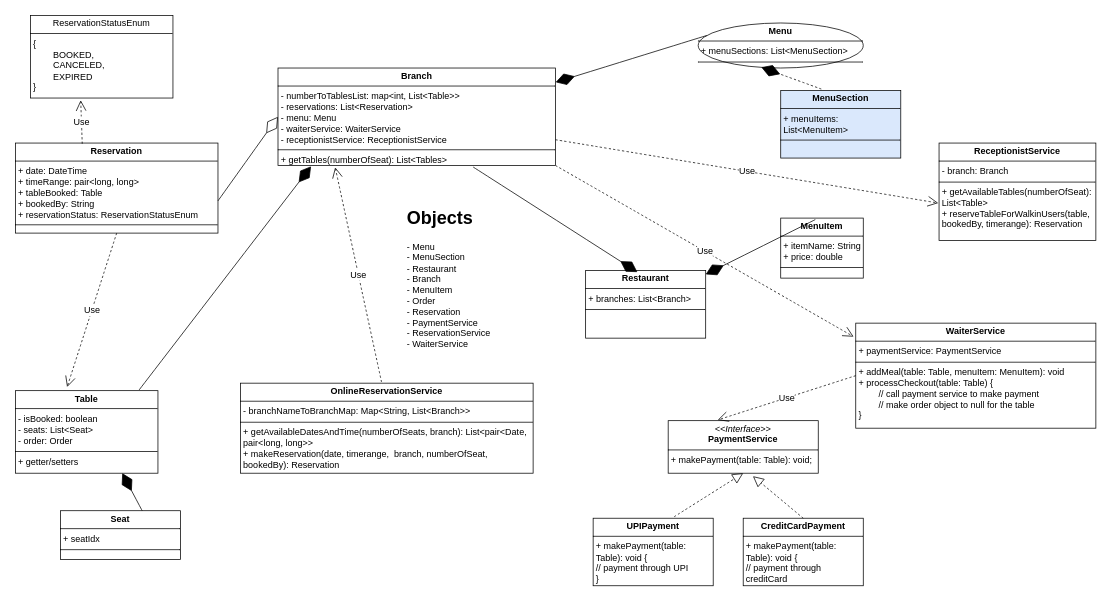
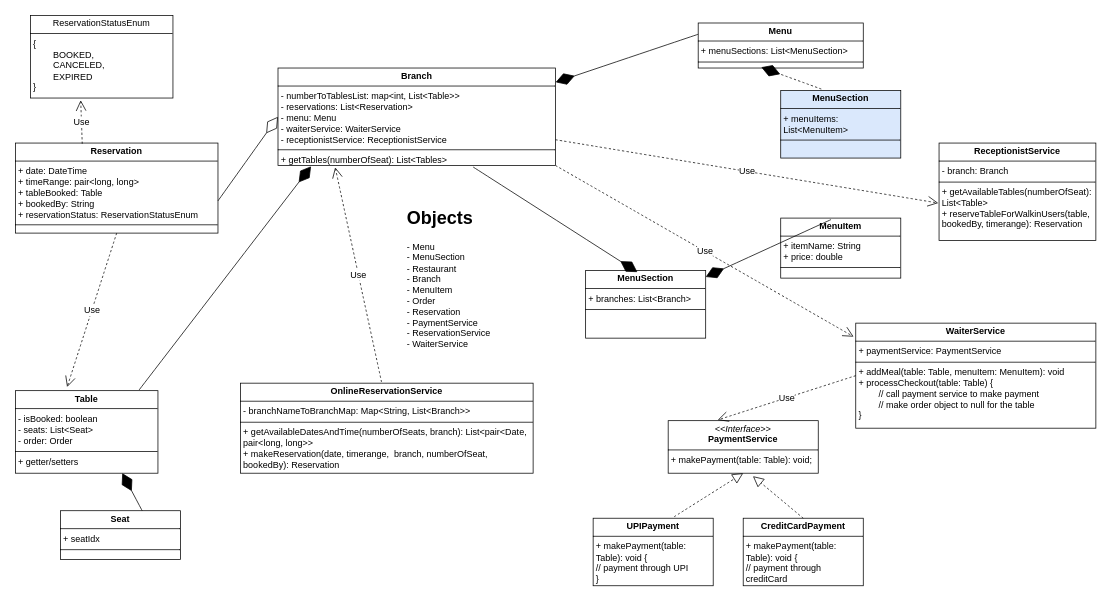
- <mxCell id="10" value="&lt;p style=&quot;margin:0px;margin-top:4px;text-align:center;&quot;&gt;&lt;b&gt;Menu&lt;/b&gt;&lt;/p&gt;&lt;hr size=&quot;1&quot; style=&quot;border-style:solid;&quot;&gt;&lt;p style=&quot;margin:0px;margin-left:4px;&quot;&gt;+ menuSections: List&amp;lt;MenuSection&amp;gt;&lt;/p&gt;&lt;hr size=&quot;1&quot; style=&quot;border-style:solid;&quot;&gt;&lt;p style=&quot;margin:0px;margin-left:4px;&quot;&gt;&lt;br&gt;&lt;/p&gt;" style="ellipse;verticalAlign=top;align=left;overflow=fill;html=1;whiteSpace=wrap;" vertex="1" parent="1"><mxGeometry x="930" width="220" height="60" as="geometry" y="30" /></mxCell>
+ <mxCell id="10" value="&lt;p style=&quot;margin:0px;margin-top:4px;text-align:center;&quot;&gt;&lt;b&gt;Menu&lt;/b&gt;&lt;/p&gt;&lt;hr size=&quot;1&quot; style=&quot;border-style:solid;&quot;&gt;&lt;p style=&quot;margin:0px;margin-left:4px;&quot;&gt;+ menuSections: List&amp;lt;MenuSection&amp;gt;&lt;/p&gt;&lt;hr size=&quot;1&quot; style=&quot;border-style:solid;&quot;&gt;&lt;p style=&quot;margin:0px;margin-left:4px;&quot;&gt;&lt;br&gt;&lt;/p&gt;" style="verticalAlign=top;align=left;overflow=fill;html=1;whiteSpace=wrap;" vertex="1" parent="1"><mxGeometry x="930" width="220" height="60" as="geometry" y="30" /></mxCell>
- <mxCell id="12" value="&lt;p style=&quot;margin:0px;margin-top:4px;text-align:center;&quot;&gt;&lt;b&gt;MenuItem&lt;/b&gt;&lt;/p&gt;&lt;hr size=&quot;1&quot; style=&quot;border-style:solid;&quot;&gt;&lt;p style=&quot;margin:0px;margin-left:4px;&quot;&gt;+ itemName: String&lt;/p&gt;&lt;p style=&quot;margin:0px;margin-left:4px;&quot;&gt;+ price: double&lt;/p&gt;&lt;hr size=&quot;1&quot; style=&quot;border-style:solid;&quot;&gt;&lt;p style=&quot;margin:0px;margin-left:4px;&quot;&gt;&lt;br&gt;&lt;/p&gt;" style="verticalAlign=top;align=left;overflow=fill;html=1;whiteSpace=wrap;" vertex="1" parent="1"><mxGeometry x="1040" y="290" width="110" height="80" as="geometry" /></mxCell>
+ <mxCell id="12" value="&lt;p style=&quot;margin:0px;margin-top:4px;text-align:center;&quot;&gt;&lt;b&gt;MenuItem&lt;/b&gt;&lt;/p&gt;&lt;hr size=&quot;1&quot; style=&quot;border-style:solid;&quot;&gt;&lt;p style=&quot;margin:0px;margin-left:4px;&quot;&gt;+ itemName: String&lt;/p&gt;&lt;p style=&quot;margin:0px;margin-left:4px;&quot;&gt;+ price: double&lt;/p&gt;&lt;hr size=&quot;1&quot; style=&quot;border-style:solid;&quot;&gt;&lt;p style=&quot;margin:0px;margin-left:4px;&quot;&gt;&lt;br&gt;&lt;/p&gt;" style="verticalAlign=top;align=left;overflow=fill;html=1;whiteSpace=wrap;" vertex="1" parent="1"><mxGeometry x="1040" y="290" width="160" height="80" as="geometry" /></mxCell>
- <mxCell id="24" value="&lt;p style=&quot;margin:0px;margin-top:4px;text-align:center;&quot;&gt;&lt;b&gt;Restaurant&lt;/b&gt;&lt;/p&gt;&lt;hr size=&quot;1&quot; style=&quot;border-style:solid;&quot;&gt;&lt;p style=&quot;margin:0px;margin-left:4px;&quot;&gt;+ branches: List&amp;lt;Branch&amp;gt;&lt;/p&gt;&lt;hr size=&quot;1&quot; style=&quot;border-style:solid;&quot;&gt;&lt;p style=&quot;margin:0px;margin-left:4px;&quot;&gt;&lt;br&gt;&lt;/p&gt;" style="verticalAlign=top;align=left;overflow=fill;html=1;whiteSpace=wrap;" vertex="1" parent="1"><mxGeometry x="780" y="360" width="160" height="90" as="geometry" /></mxCell>
+ <mxCell id="24" value="&lt;p style=&quot;margin:0px;margin-top:4px;text-align:center;&quot;&gt;&lt;b&gt;MenuSection&lt;/b&gt;&lt;/p&gt;&lt;hr size=&quot;1&quot; style=&quot;border-style:solid;&quot;&gt;&lt;p style=&quot;margin:0px;margin-left:4px;&quot;&gt;+ branches: List&amp;lt;Branch&amp;gt;&lt;/p&gt;&lt;hr size=&quot;1&quot; style=&quot;border-style:solid;&quot;&gt;&lt;p style=&quot;margin:0px;margin-left:4px;&quot;&gt;&lt;br&gt;&lt;/p&gt;" style="verticalAlign=top;align=left;overflow=fill;html=1;whiteSpace=wrap;" vertex="1" parent="1"><mxGeometry x="780" y="360" width="160" height="90" as="geometry" /></mxCell>
